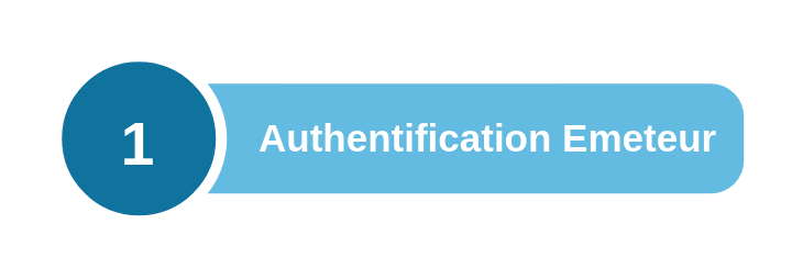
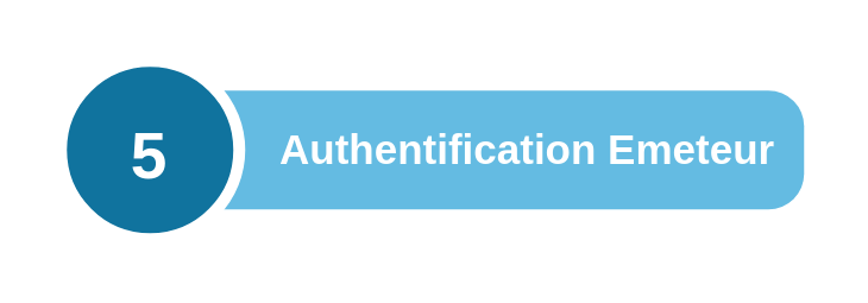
- <mxCell id="3" value="1" style="shape=ellipse;perimeter=ellipsePerimeter;fontSize=22;fontStyle=1;shadow=0;strokeColor=#ffffff;fillColor=#10739E;strokeWidth=4;fontColor=#ffffff;align=center;" vertex="1" parent="1"><mxGeometry x="20" y="20" width="60" height="60" as="geometry" /></mxCell>
+ <mxCell id="3" value="5" style="shape=ellipse;perimeter=ellipsePerimeter;fontSize=22;fontStyle=1;shadow=0;strokeColor=#ffffff;fillColor=#10739E;strokeWidth=4;fontColor=#ffffff;align=center;" vertex="1" parent="1"><mxGeometry x="20" y="20" width="60" height="60" as="geometry" /></mxCell>
